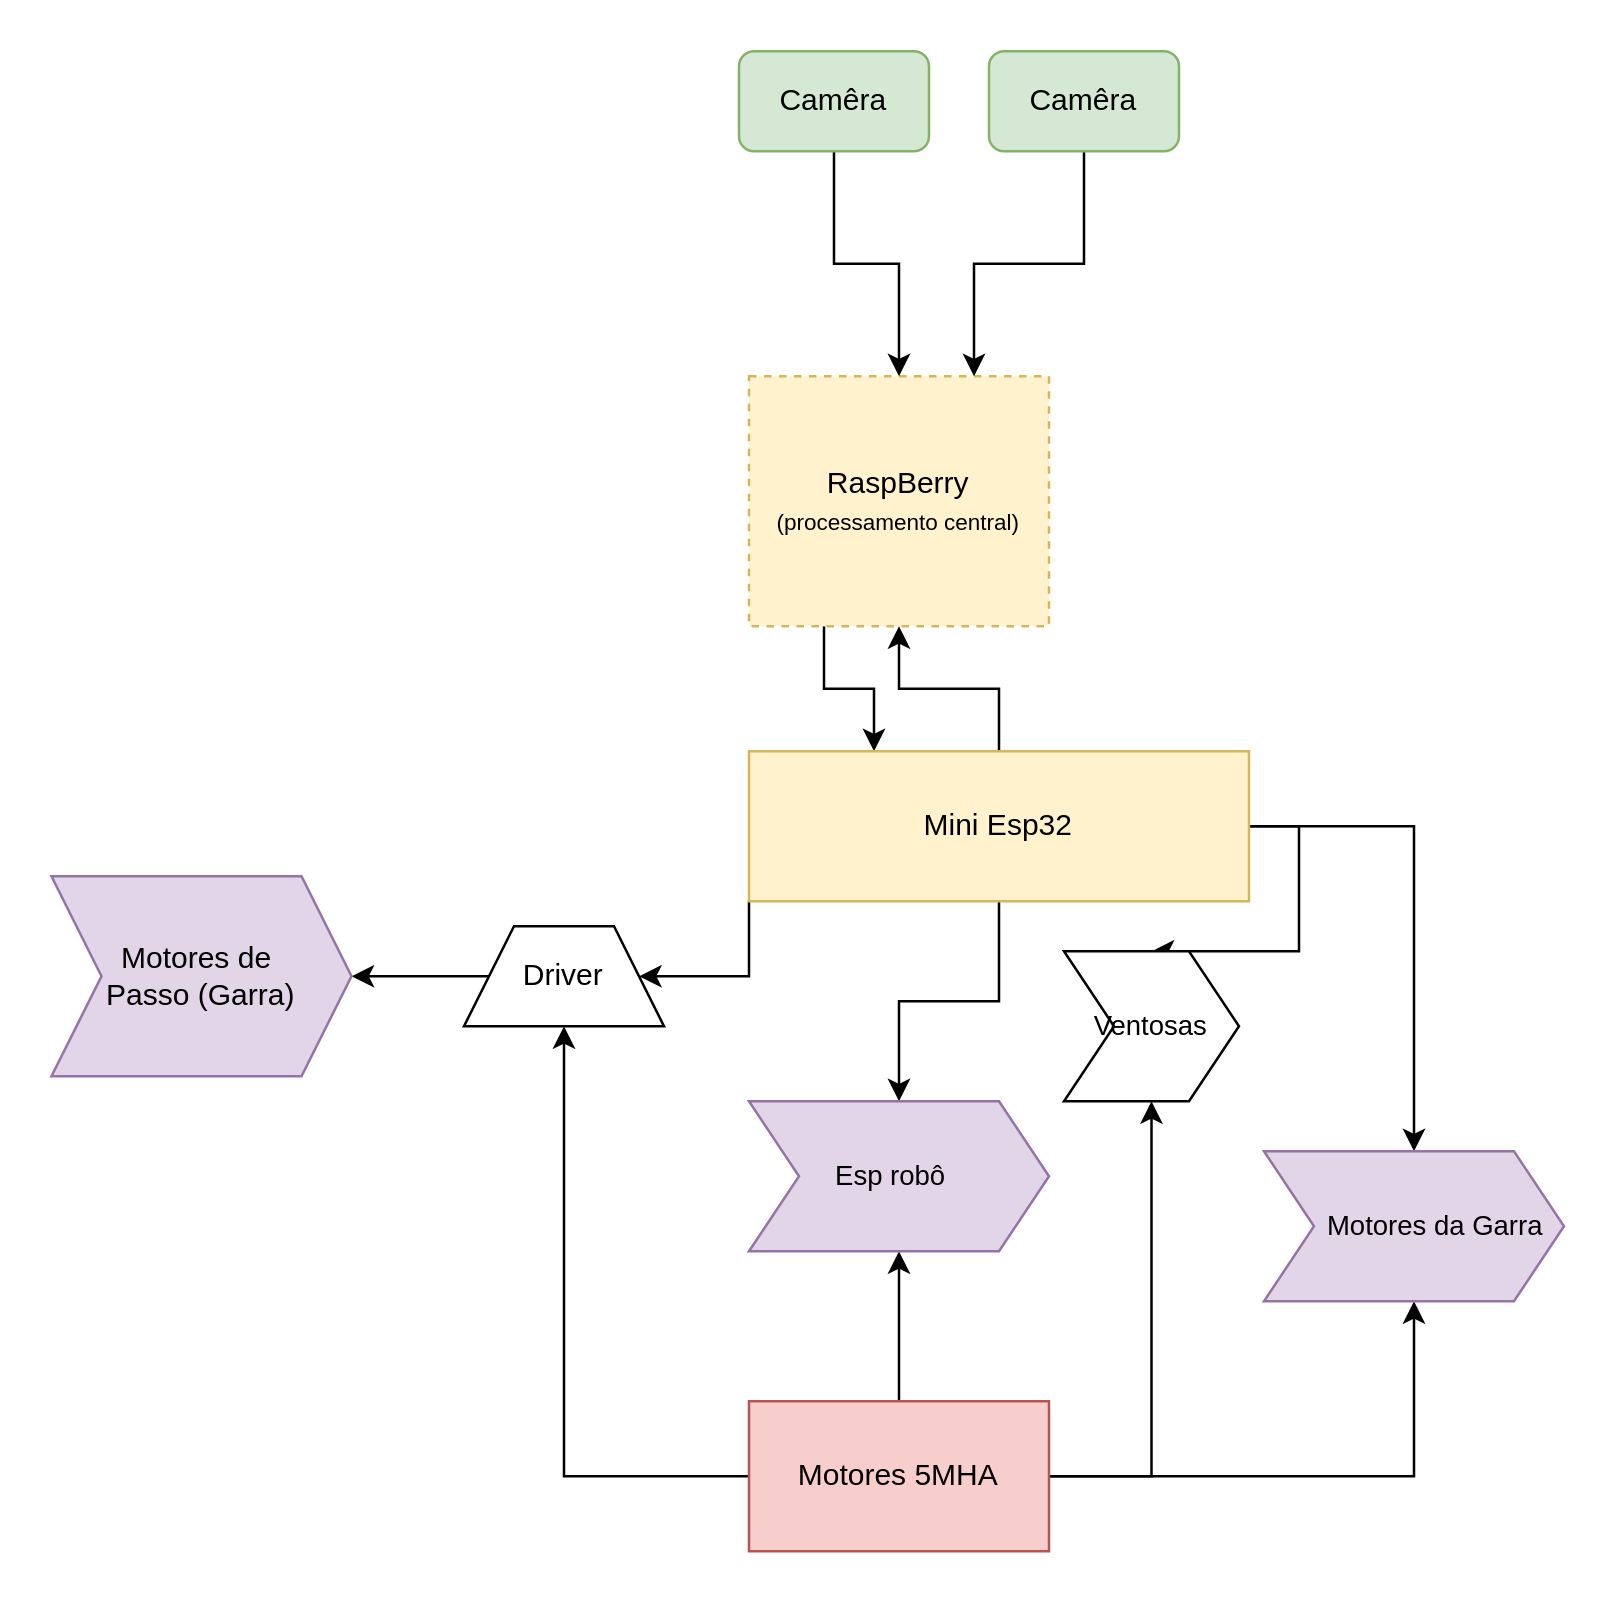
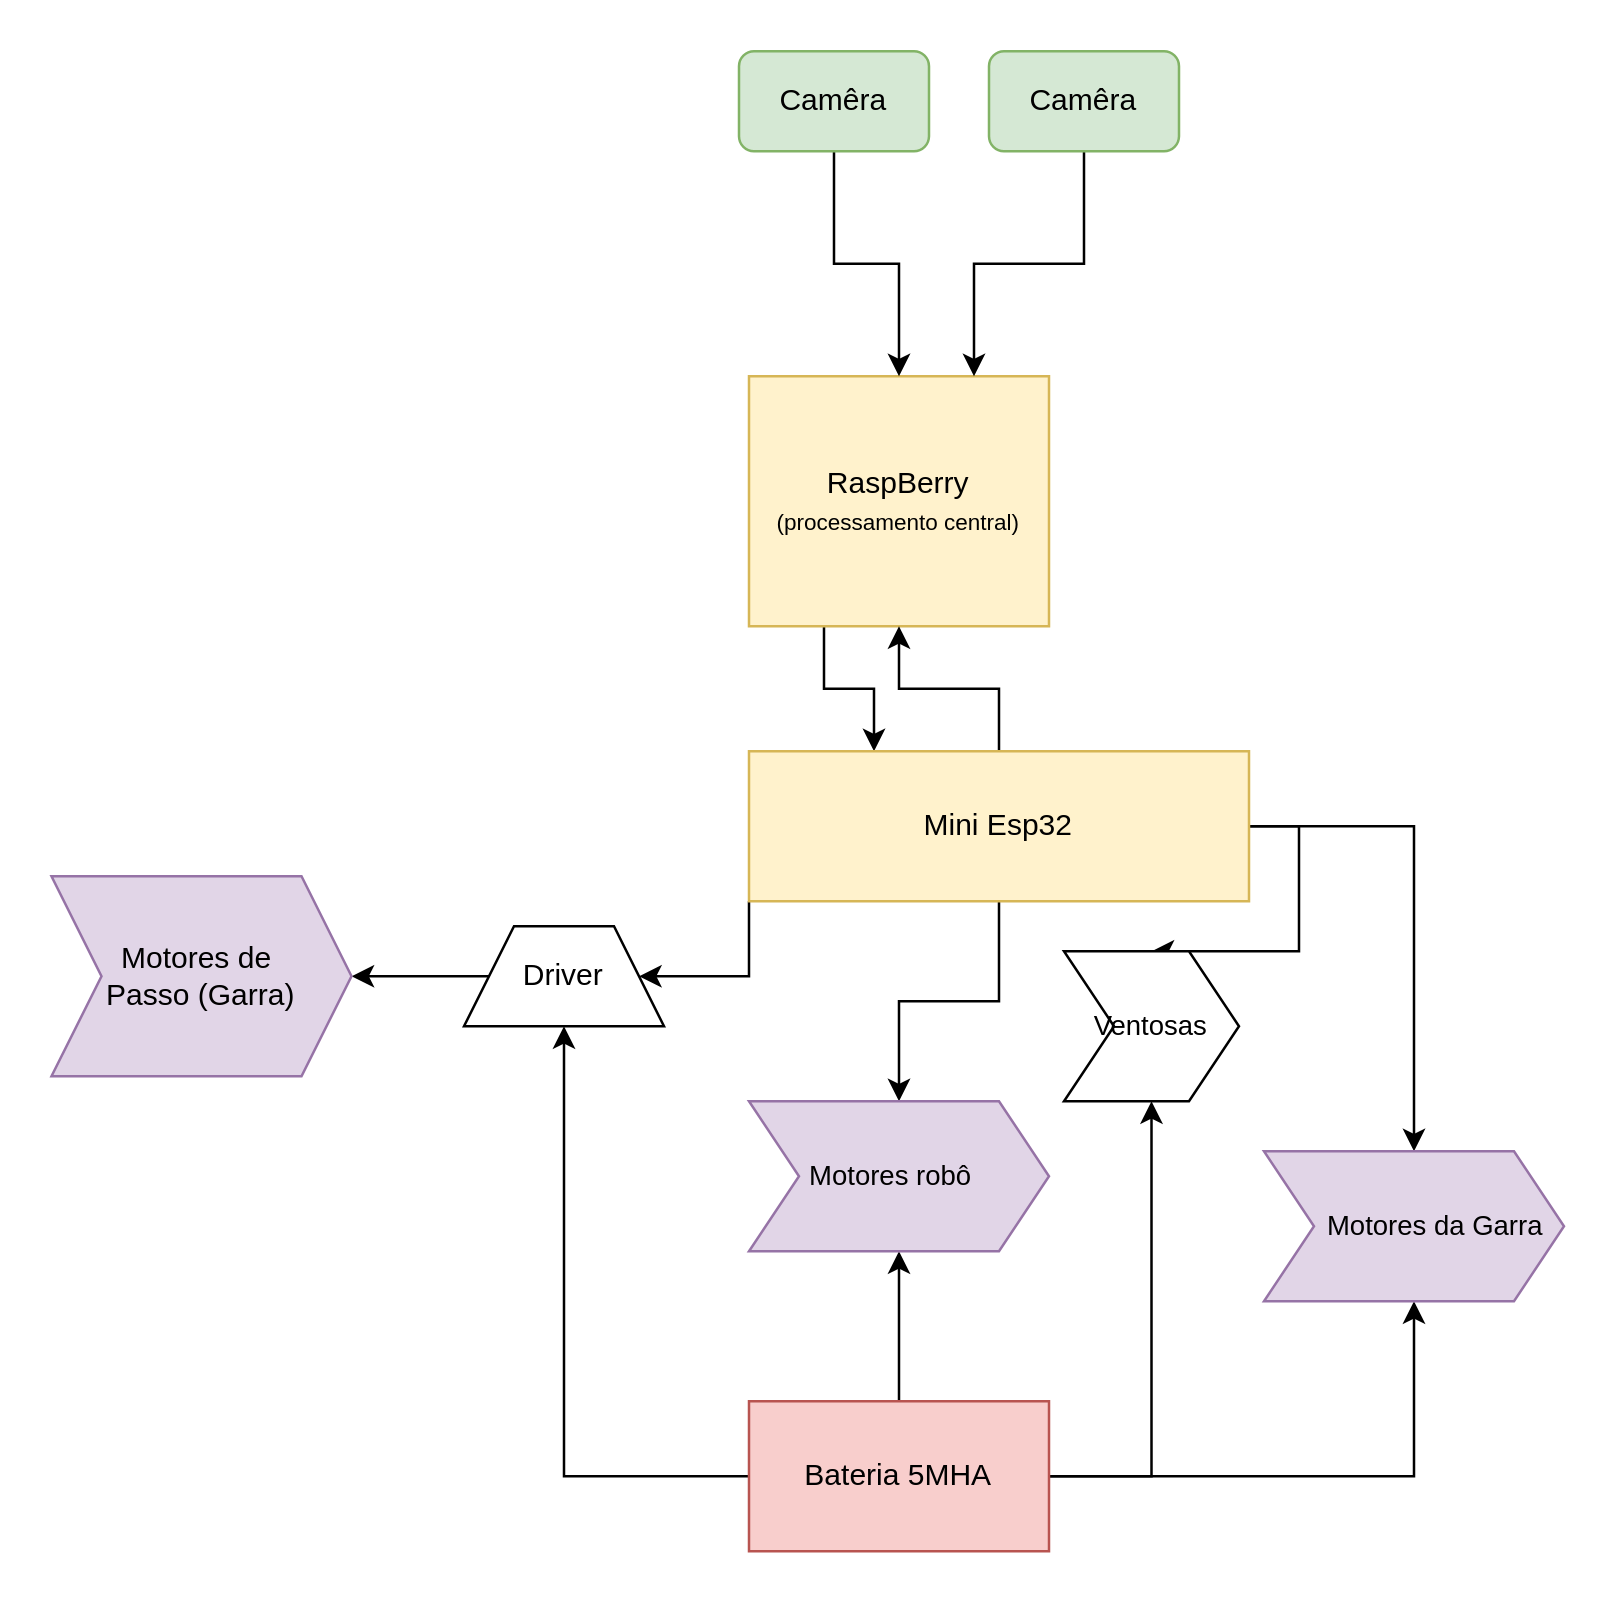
- <mxCell id="3" value="RaspBerry&lt;div&gt;&lt;font style=&quot;font-size: 9px;&quot;&gt;(processamento central)&lt;/font&gt;&lt;/div&gt;" style="rounded=0;whiteSpace=wrap;html=1;fillColor=#fff2cc;strokeColor=#d6b656;dashed=1;" parent="1" vertex="1"><mxGeometry x="299" y="150" width="120" height="100" as="geometry" /></mxCell>
+ <mxCell id="3" value="RaspBerry&lt;div&gt;&lt;font style=&quot;font-size: 9px;&quot;&gt;(processamento central)&lt;/font&gt;&lt;/div&gt;" style="rounded=0;whiteSpace=wrap;html=1;fillColor=#fff2cc;strokeColor=#d6b656;" parent="1" vertex="1"><mxGeometry x="299" y="150" width="120" height="100" as="geometry" /></mxCell>
- <mxCell id="24" value="&lt;font style=&quot;font-size: 11px;&quot;&gt;Esp robô&amp;nbsp;&amp;nbsp;&lt;/font&gt;" style="shape=step;perimeter=stepPerimeter;whiteSpace=wrap;html=1;fixedSize=1;align=center;fillColor=#e1d5e7;strokeColor=#9673a6;" vertex="1" parent="1"><mxGeometry x="299" y="440" width="120" height="60" as="geometry" /></mxCell>
+ <mxCell id="24" value="&lt;font style=&quot;font-size: 11px;&quot;&gt;Motores robô&amp;nbsp;&amp;nbsp;&lt;/font&gt;" style="shape=step;perimeter=stepPerimeter;whiteSpace=wrap;html=1;fixedSize=1;align=center;fillColor=#e1d5e7;strokeColor=#9673a6;" vertex="1" parent="1"><mxGeometry x="299" y="440" width="120" height="60" as="geometry" /></mxCell>
- <mxCell id="14" value="Motores 5MHA" style="rounded=0;whiteSpace=wrap;html=1;fillColor=#f8cecc;strokeColor=#b85450;" parent="1" vertex="1"><mxGeometry x="299" y="560" width="120" height="60" as="geometry" /></mxCell>
+ <mxCell id="14" value="Bateria 5MHA" style="rounded=0;whiteSpace=wrap;html=1;fillColor=#f8cecc;strokeColor=#b85450;" parent="1" vertex="1"><mxGeometry x="299" y="560" width="120" height="60" as="geometry" /></mxCell>
